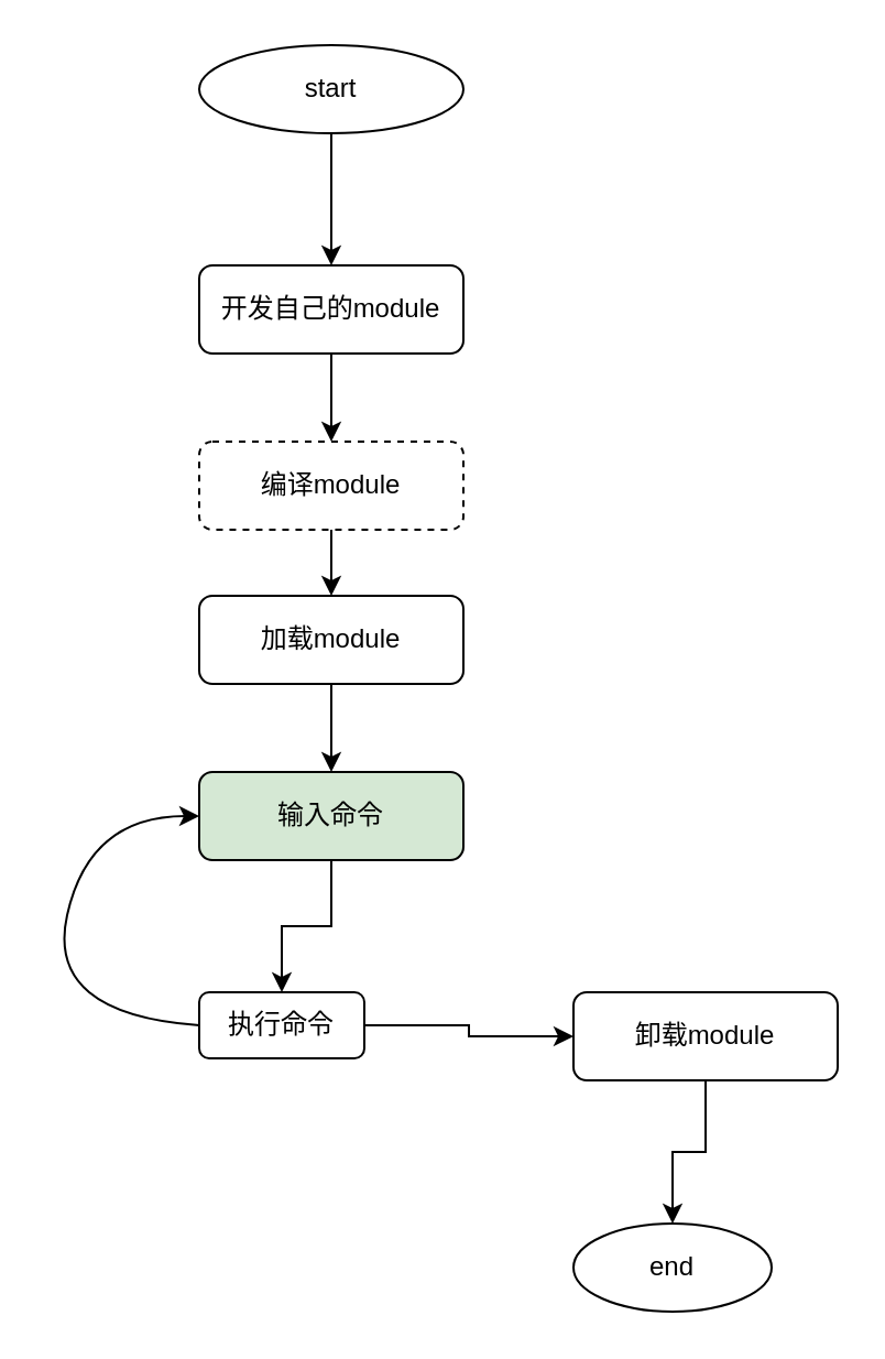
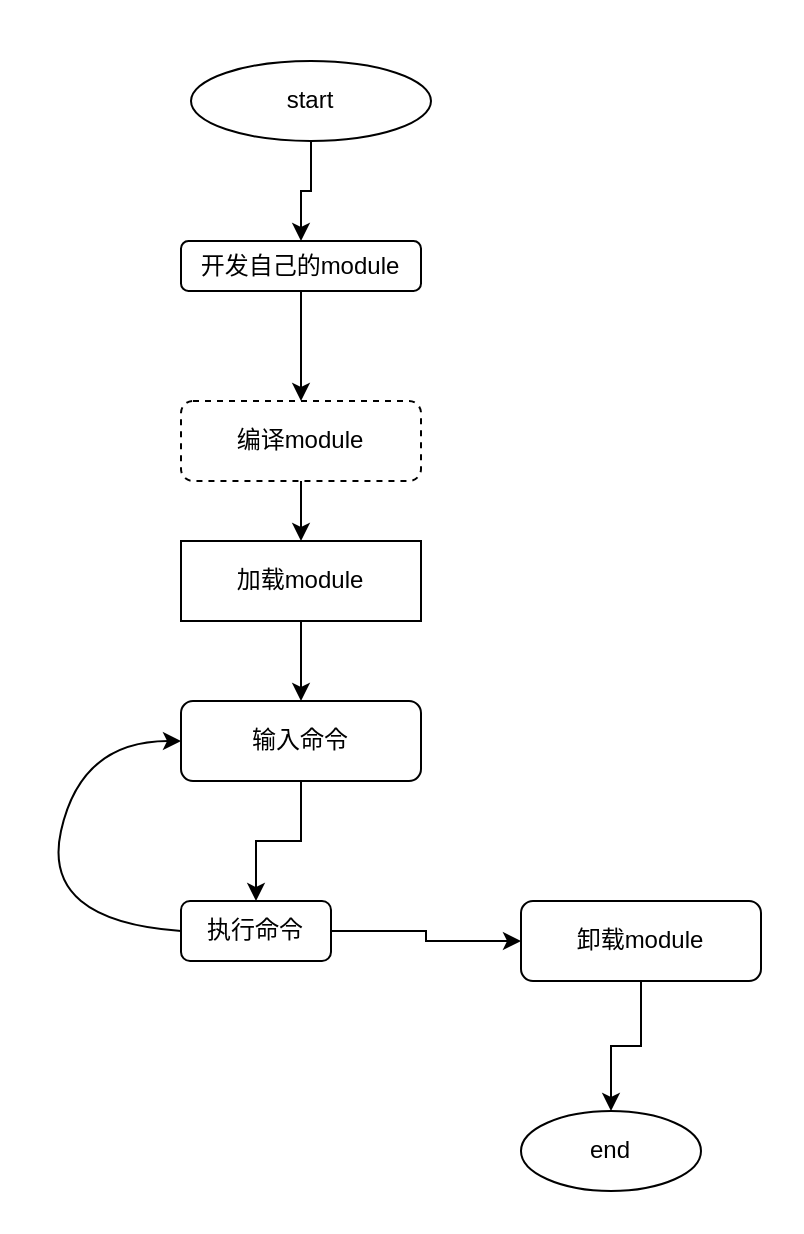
- <mxCell id="16" value="start" style="ellipse;whiteSpace=wrap;html=1;" vertex="1" parent="1"><mxGeometry x="90" y="20" width="120" height="40" as="geometry" /></mxCell>
+ <mxCell id="16" value="start" style="ellipse;whiteSpace=wrap;html=1;" vertex="1" parent="1"><mxGeometry x="95" y="30" width="120" height="40" as="geometry" /></mxCell>
- <mxCell id="3" value="开发自己的module" style="rounded=1;whiteSpace=wrap;html=1;fontSize=12;glass=0;strokeWidth=1;shadow=0;" parent="1" vertex="1"><mxGeometry x="90" y="120" width="120" height="40" as="geometry" /></mxCell>
+ <mxCell id="3" value="开发自己的module" style="rounded=1;whiteSpace=wrap;html=1;fontSize=12;glass=0;strokeWidth=1;shadow=0;" parent="1" vertex="1"><mxGeometry x="90" y="120" width="120" height="25" as="geometry" /></mxCell>
- <mxCell id="7" value="加载module" style="rounded=1;whiteSpace=wrap;html=1;fontSize=12;glass=0;strokeWidth=1;shadow=0;" vertex="1" parent="1"><mxGeometry x="90" y="270" width="120" height="40" as="geometry" /></mxCell>
+ <mxCell id="7" value="加载module" style="whiteSpace=wrap;html=1;fontSize=12;glass=0;strokeWidth=1;shadow=0;rounded=0;" vertex="1" parent="1"><mxGeometry x="90" y="270" width="120" height="40" as="geometry" /></mxCell>
- <mxCell id="9" value="输入命令" style="rounded=1;whiteSpace=wrap;html=1;fontSize=12;glass=0;strokeWidth=1;shadow=0;fillColor=#d5e8d4;" vertex="1" parent="1"><mxGeometry x="90" y="350" width="120" height="40" as="geometry" /></mxCell>
+ <mxCell id="9" value="输入命令" style="rounded=1;whiteSpace=wrap;html=1;fontSize=12;glass=0;strokeWidth=1;shadow=0;" vertex="1" parent="1"><mxGeometry x="90" y="350" width="120" height="40" as="geometry" /></mxCell>
